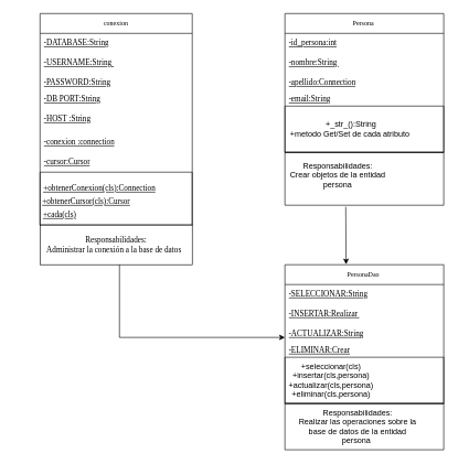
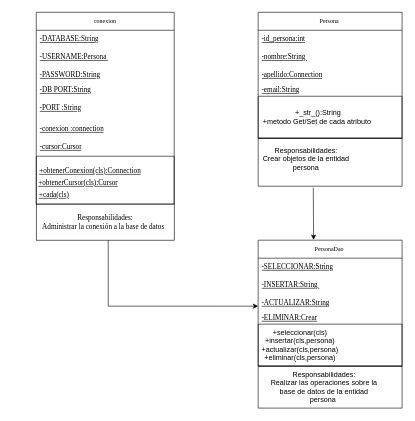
- <mxCell id="4" value="&lt;u&gt;&lt;font style=&quot;font-size: 12px;&quot;&gt;-USERNAME:String&amp;nbsp;&lt;/font&gt;&lt;/u&gt;" style="text;strokeColor=none;fillColor=none;align=left;verticalAlign=middle;spacingLeft=4;spacingRight=4;overflow=hidden;points=[[0,0.5],[1,0.5]];portConstraint=eastwest;rotatable=0;whiteSpace=wrap;html=1;fontFamily=Times New Roman;fontSize=10;" parent="2" vertex="1"><mxGeometry y="60" width="230" height="30" as="geometry" /></mxCell>
+ <mxCell id="4" value="&lt;u&gt;&lt;font style=&quot;font-size: 12px;&quot;&gt;-USERNAME:Persona&amp;nbsp;&lt;/font&gt;&lt;/u&gt;" style="text;strokeColor=none;fillColor=none;align=left;verticalAlign=middle;spacingLeft=4;spacingRight=4;overflow=hidden;points=[[0,0.5],[1,0.5]];portConstraint=eastwest;rotatable=0;whiteSpace=wrap;html=1;fontFamily=Times New Roman;fontSize=10;" parent="2" vertex="1"><mxGeometry y="60" width="230" height="30" as="geometry" /></mxCell>
- <mxCell id="7" value="&lt;u&gt;&lt;font style=&quot;font-size: 12px;&quot;&gt;-HOST :String&lt;br&gt;&lt;/font&gt;&lt;br&gt;&lt;/u&gt;" style="text;strokeColor=none;fillColor=none;align=left;verticalAlign=middle;spacingLeft=4;spacingRight=4;overflow=hidden;points=[[0,0.5],[1,0.5]];portConstraint=eastwest;rotatable=0;whiteSpace=wrap;html=1;fontFamily=Times New Roman;fontSize=10;" parent="2" vertex="1"><mxGeometry y="150" width="230" height="30" as="geometry" /></mxCell>
+ <mxCell id="7" value="&lt;u&gt;&lt;font style=&quot;font-size: 12px;&quot;&gt;-PORT :String&lt;br&gt;&lt;/font&gt;&lt;br&gt;&lt;/u&gt;" style="text;strokeColor=none;fillColor=none;align=left;verticalAlign=middle;spacingLeft=4;spacingRight=4;overflow=hidden;points=[[0,0.5],[1,0.5]];portConstraint=eastwest;rotatable=0;whiteSpace=wrap;html=1;fontFamily=Times New Roman;fontSize=10;" parent="2" vertex="1"><mxGeometry y="150" width="230" height="30" as="geometry" /></mxCell>
- <mxCell id="27" value="&lt;u&gt;&lt;font style=&quot;font-size: 12px;&quot;&gt;-INSERTAR:Realizar&amp;nbsp;&lt;/font&gt;&lt;/u&gt;" style="text;strokeColor=none;fillColor=none;align=left;verticalAlign=middle;spacingLeft=4;spacingRight=4;overflow=hidden;points=[[0,0.5],[1,0.5]];portConstraint=eastwest;rotatable=0;whiteSpace=wrap;html=1;fontFamily=Times New Roman;fontSize=10;" parent="25" vertex="1"><mxGeometry y="60" width="240" height="30" as="geometry" /></mxCell>
+ <mxCell id="27" value="&lt;u&gt;&lt;font style=&quot;font-size: 12px;&quot;&gt;-INSERTAR:String&amp;nbsp;&lt;/font&gt;&lt;/u&gt;" style="text;strokeColor=none;fillColor=none;align=left;verticalAlign=middle;spacingLeft=4;spacingRight=4;overflow=hidden;points=[[0,0.5],[1,0.5]];portConstraint=eastwest;rotatable=0;whiteSpace=wrap;html=1;fontFamily=Times New Roman;fontSize=10;" parent="25" vertex="1"><mxGeometry y="60" width="240" height="30" as="geometry" /></mxCell>
